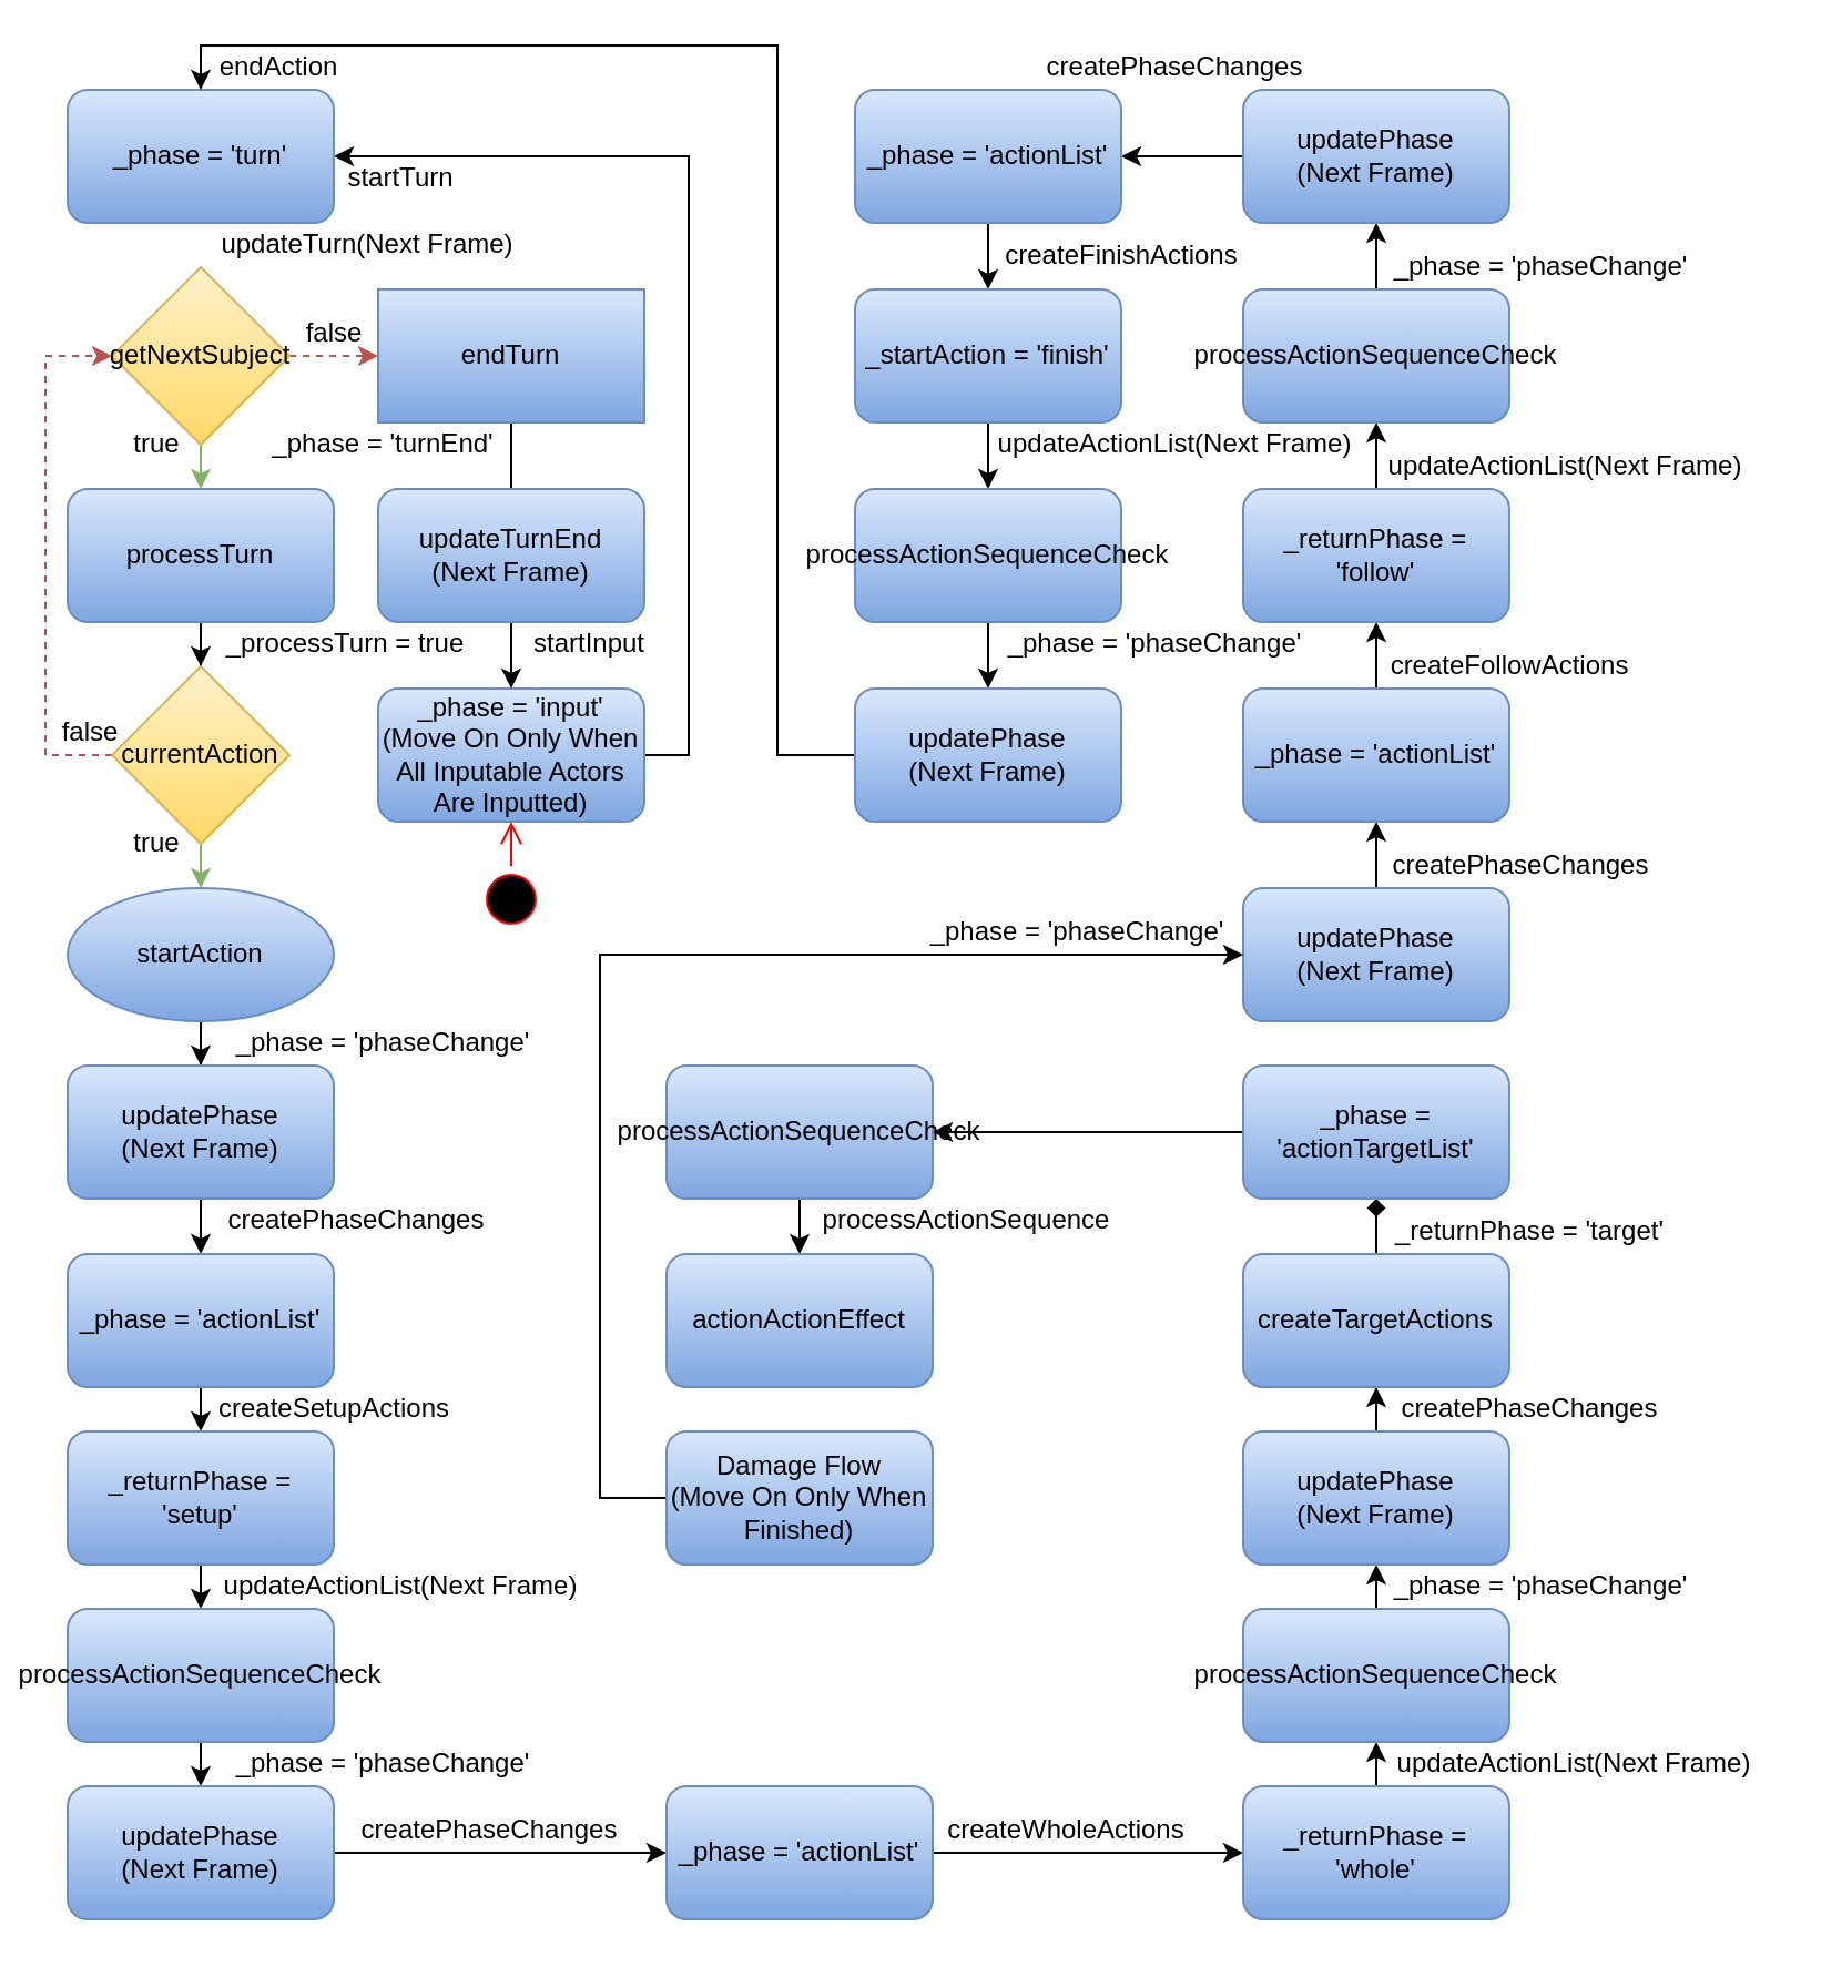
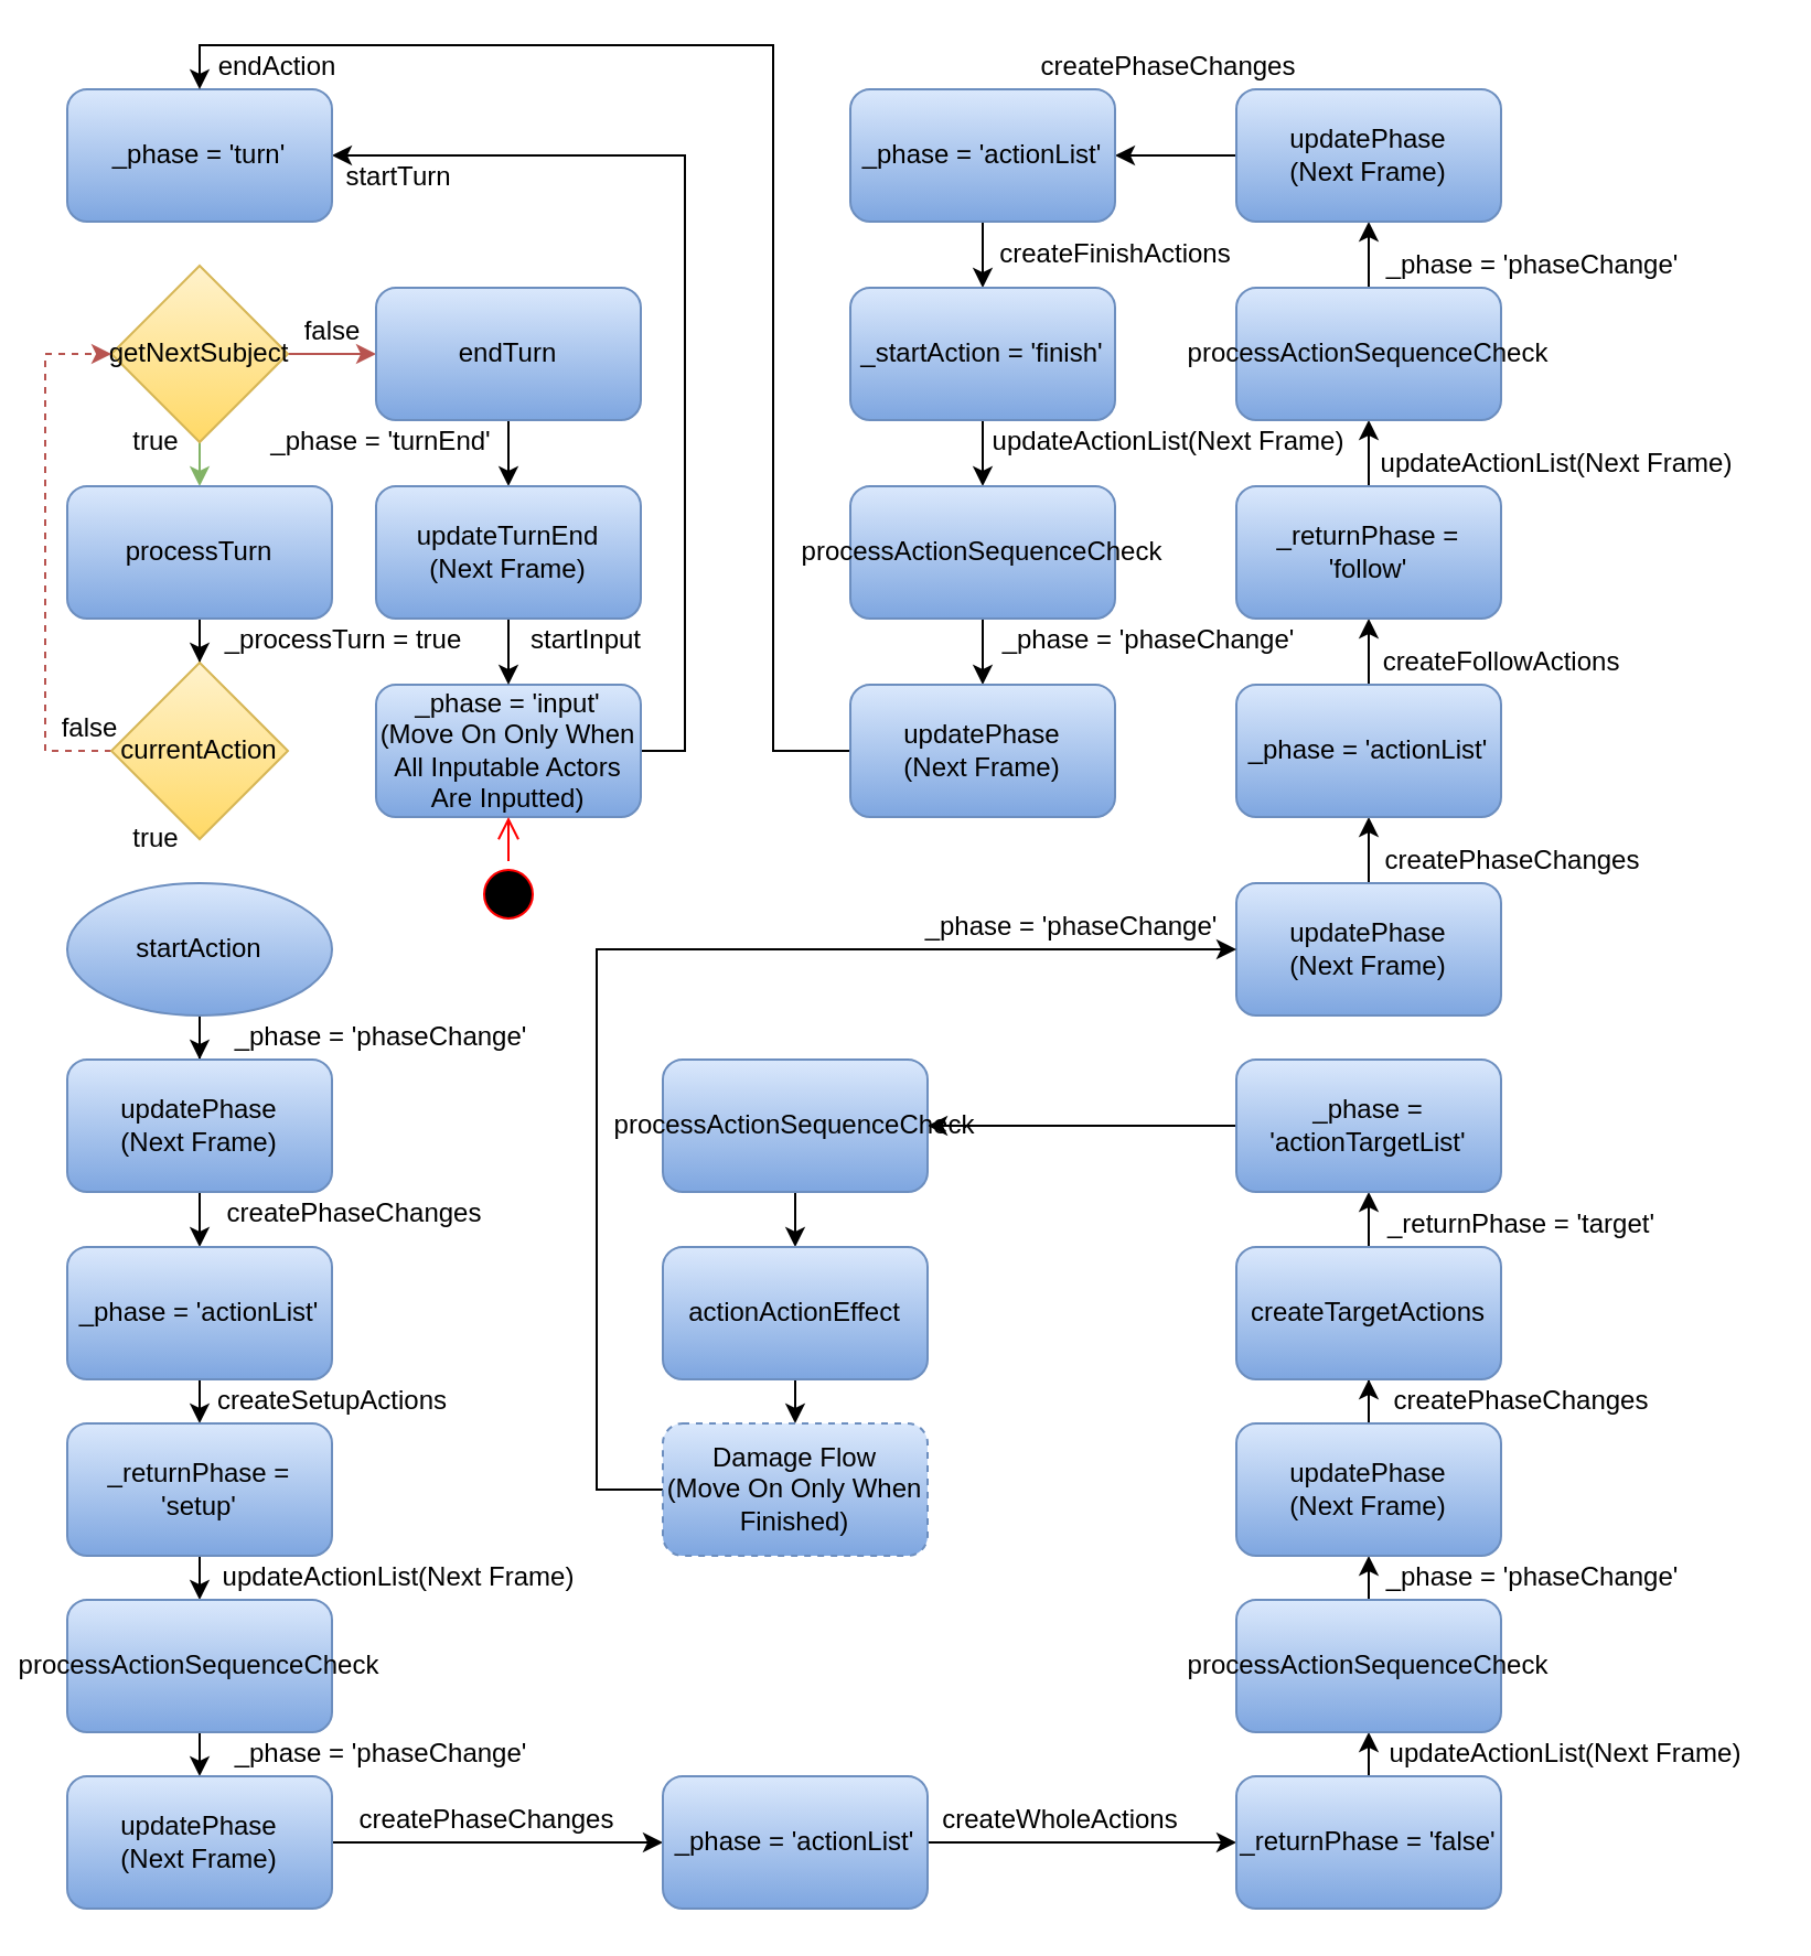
- <mxCell id="6" value="updateTurn(Next Frame)" style="text;html=1;align=center;verticalAlign=middle;resizable=0;points=[];autosize=1;" vertex="1" parent="1"><mxGeometry x="90" y="100" width="150" height="20" as="geometry" /></mxCell>
- <mxCell id="8" style="edgeStyle=orthogonalEdgeStyle;rounded=0;orthogonalLoop=1;jettySize=auto;html=1;exitX=1;exitY=0.5;exitDx=0;exitDy=0;entryX=0;entryY=0.5;entryDx=0;entryDy=0;gradientColor=#ea6b66;fillColor=#f8cecc;strokeColor=#b85450;dashed=1;" edge="1" parent="1" source="9" target="13"><mxGeometry relative="1" as="geometry" /></mxCell>
+ <mxCell id="8" style="edgeStyle=orthogonalEdgeStyle;rounded=0;orthogonalLoop=1;jettySize=auto;html=1;exitX=1;exitY=0.5;exitDx=0;exitDy=0;entryX=0;entryY=0.5;entryDx=0;entryDy=0;gradientColor=#ea6b66;fillColor=#f8cecc;strokeColor=#b85450;" edge="1" parent="1" source="9" target="13"><mxGeometry relative="1" as="geometry" /></mxCell>
- <mxCell id="13" value="endTurn" style="whiteSpace=wrap;html=1;gradientColor=#7ea6e0;fillColor=#dae8fc;strokeColor=#6c8ebf;rounded=0;" vertex="1" parent="1"><mxGeometry x="170" y="130" width="120" height="60" as="geometry" /></mxCell>
+ <mxCell id="13" value="endTurn" style="rounded=1;whiteSpace=wrap;html=1;gradientColor=#7ea6e0;fillColor=#dae8fc;strokeColor=#6c8ebf;" vertex="1" parent="1"><mxGeometry x="170" y="130" width="120" height="60" as="geometry" /></mxCell>
- <mxCell id="12" style="edgeStyle=orthogonalEdgeStyle;rounded=0;orthogonalLoop=1;jettySize=auto;html=1;exitX=0.5;exitY=1;exitDx=0;exitDy=0;entryX=0.5;entryY=0;entryDx=0;entryDy=0;endArrow=none;" edge="1" parent="1" source="13" target="17"><mxGeometry relative="1" as="geometry" /></mxCell>
+ <mxCell id="12" style="edgeStyle=orthogonalEdgeStyle;rounded=0;orthogonalLoop=1;jettySize=auto;html=1;exitX=0.5;exitY=1;exitDx=0;exitDy=0;entryX=0.5;entryY=0;entryDx=0;entryDy=0;" edge="1" parent="1" source="13" target="17"><mxGeometry relative="1" as="geometry" /></mxCell>
- <mxCell id="21" style="edgeStyle=orthogonalEdgeStyle;rounded=0;orthogonalLoop=1;jettySize=auto;html=1;exitX=0.5;exitY=1;exitDx=0;exitDy=0;entryX=0.5;entryY=0;entryDx=0;entryDy=0;gradientColor=#97d077;fillColor=#d5e8d4;strokeColor=#82b366;" edge="1" parent="1" source="22" target="26"><mxGeometry relative="1" as="geometry" /></mxCell>
- <mxCell id="53" style="edgeStyle=orthogonalEdgeStyle;rounded=0;orthogonalLoop=1;jettySize=auto;html=1;exitX=0.5;exitY=0;exitDx=0;exitDy=0;entryX=0.5;entryY=1;entryDx=0;entryDy=0;endArrow=diamond;" edge="1" parent="1" source="54" target="56"><mxGeometry relative="1" as="geometry" /></mxCell>
+ <mxCell id="53" style="edgeStyle=orthogonalEdgeStyle;rounded=0;orthogonalLoop=1;jettySize=auto;html=1;exitX=0.5;exitY=0;exitDx=0;exitDy=0;entryX=0.5;entryY=1;entryDx=0;entryDy=0;" edge="1" parent="1" source="54" target="56"><mxGeometry relative="1" as="geometry" /></mxCell>
- <mxCell id="93" value="processActionSequence" style="text;html=1;align=center;verticalAlign=middle;resizable=0;points=[];autosize=1;" vertex="1" parent="1"><mxGeometry x="360" y="540" width="150" height="20" as="geometry" /></mxCell>
+ <mxCell id="91" style="edgeStyle=orthogonalEdgeStyle;rounded=0;orthogonalLoop=1;jettySize=auto;html=1;exitX=0.5;exitY=1;exitDx=0;exitDy=0;entryX=0.5;entryY=0;entryDx=0;entryDy=0;" edge="1" parent="1" source="92" target="95"><mxGeometry relative="1" as="geometry" /></mxCell>
- <mxCell id="95" value="&lt;div&gt;Damage Flow&lt;/div&gt;&lt;div&gt;(Move On Only When Finished)&lt;br&gt;&lt;/div&gt;" style="rounded=1;whiteSpace=wrap;html=1;gradientColor=#7ea6e0;fillColor=#dae8fc;strokeColor=#6c8ebf;" vertex="1" parent="1"><mxGeometry x="300" y="645" width="120" height="60" as="geometry" /></mxCell>
+ <mxCell id="95" value="&lt;div&gt;Damage Flow&lt;/div&gt;&lt;div&gt;(Move On Only When Finished)&lt;br&gt;&lt;/div&gt;" style="rounded=1;whiteSpace=wrap;html=1;gradientColor=#7ea6e0;fillColor=#dae8fc;strokeColor=#6c8ebf;dashed=1;" vertex="1" parent="1"><mxGeometry x="300" y="645" width="120" height="60" as="geometry" /></mxCell>
- <mxCell id="47" value="_returnPhase = 'whole'" style="rounded=1;whiteSpace=wrap;html=1;gradientColor=#7ea6e0;fillColor=#dae8fc;strokeColor=#6c8ebf;" vertex="1" parent="1"><mxGeometry x="560" y="805" width="120" height="60" as="geometry" /></mxCell>
+ <mxCell id="47" value="_returnPhase = 'false'" style="rounded=1;whiteSpace=wrap;html=1;gradientColor=#7ea6e0;fillColor=#dae8fc;strokeColor=#6c8ebf;" vertex="1" parent="1"><mxGeometry x="560" y="805" width="120" height="60" as="geometry" /></mxCell>
